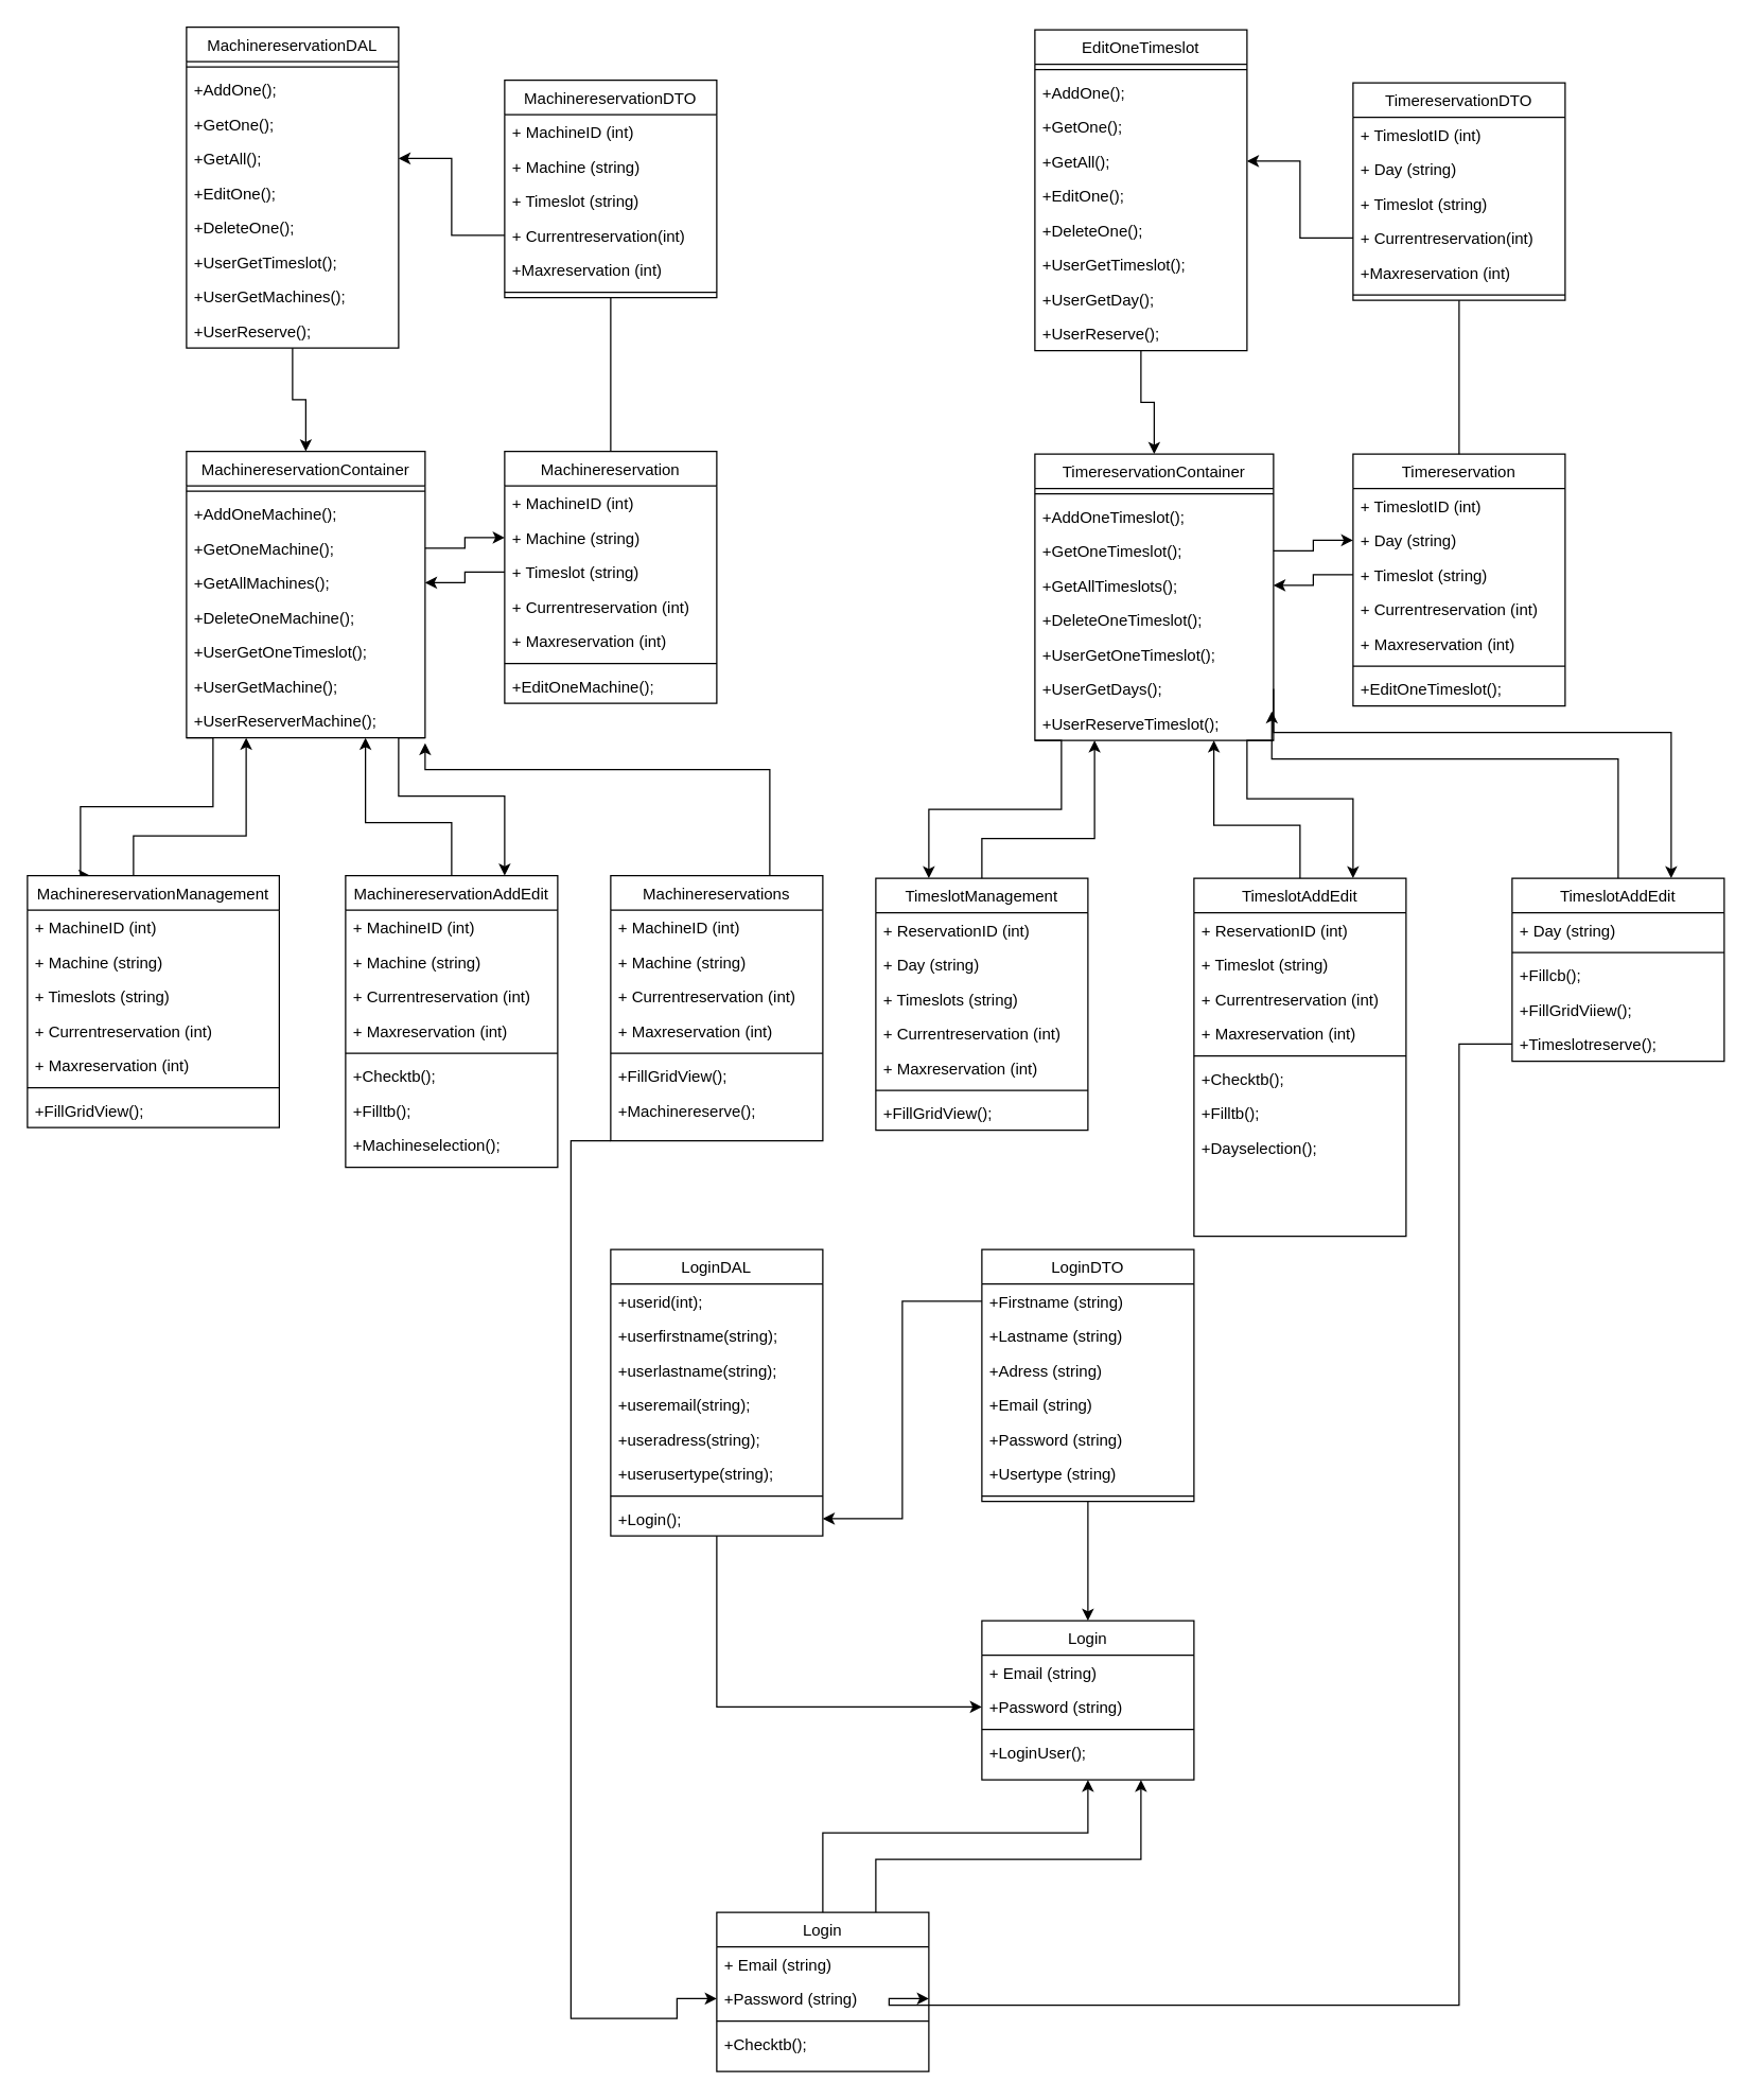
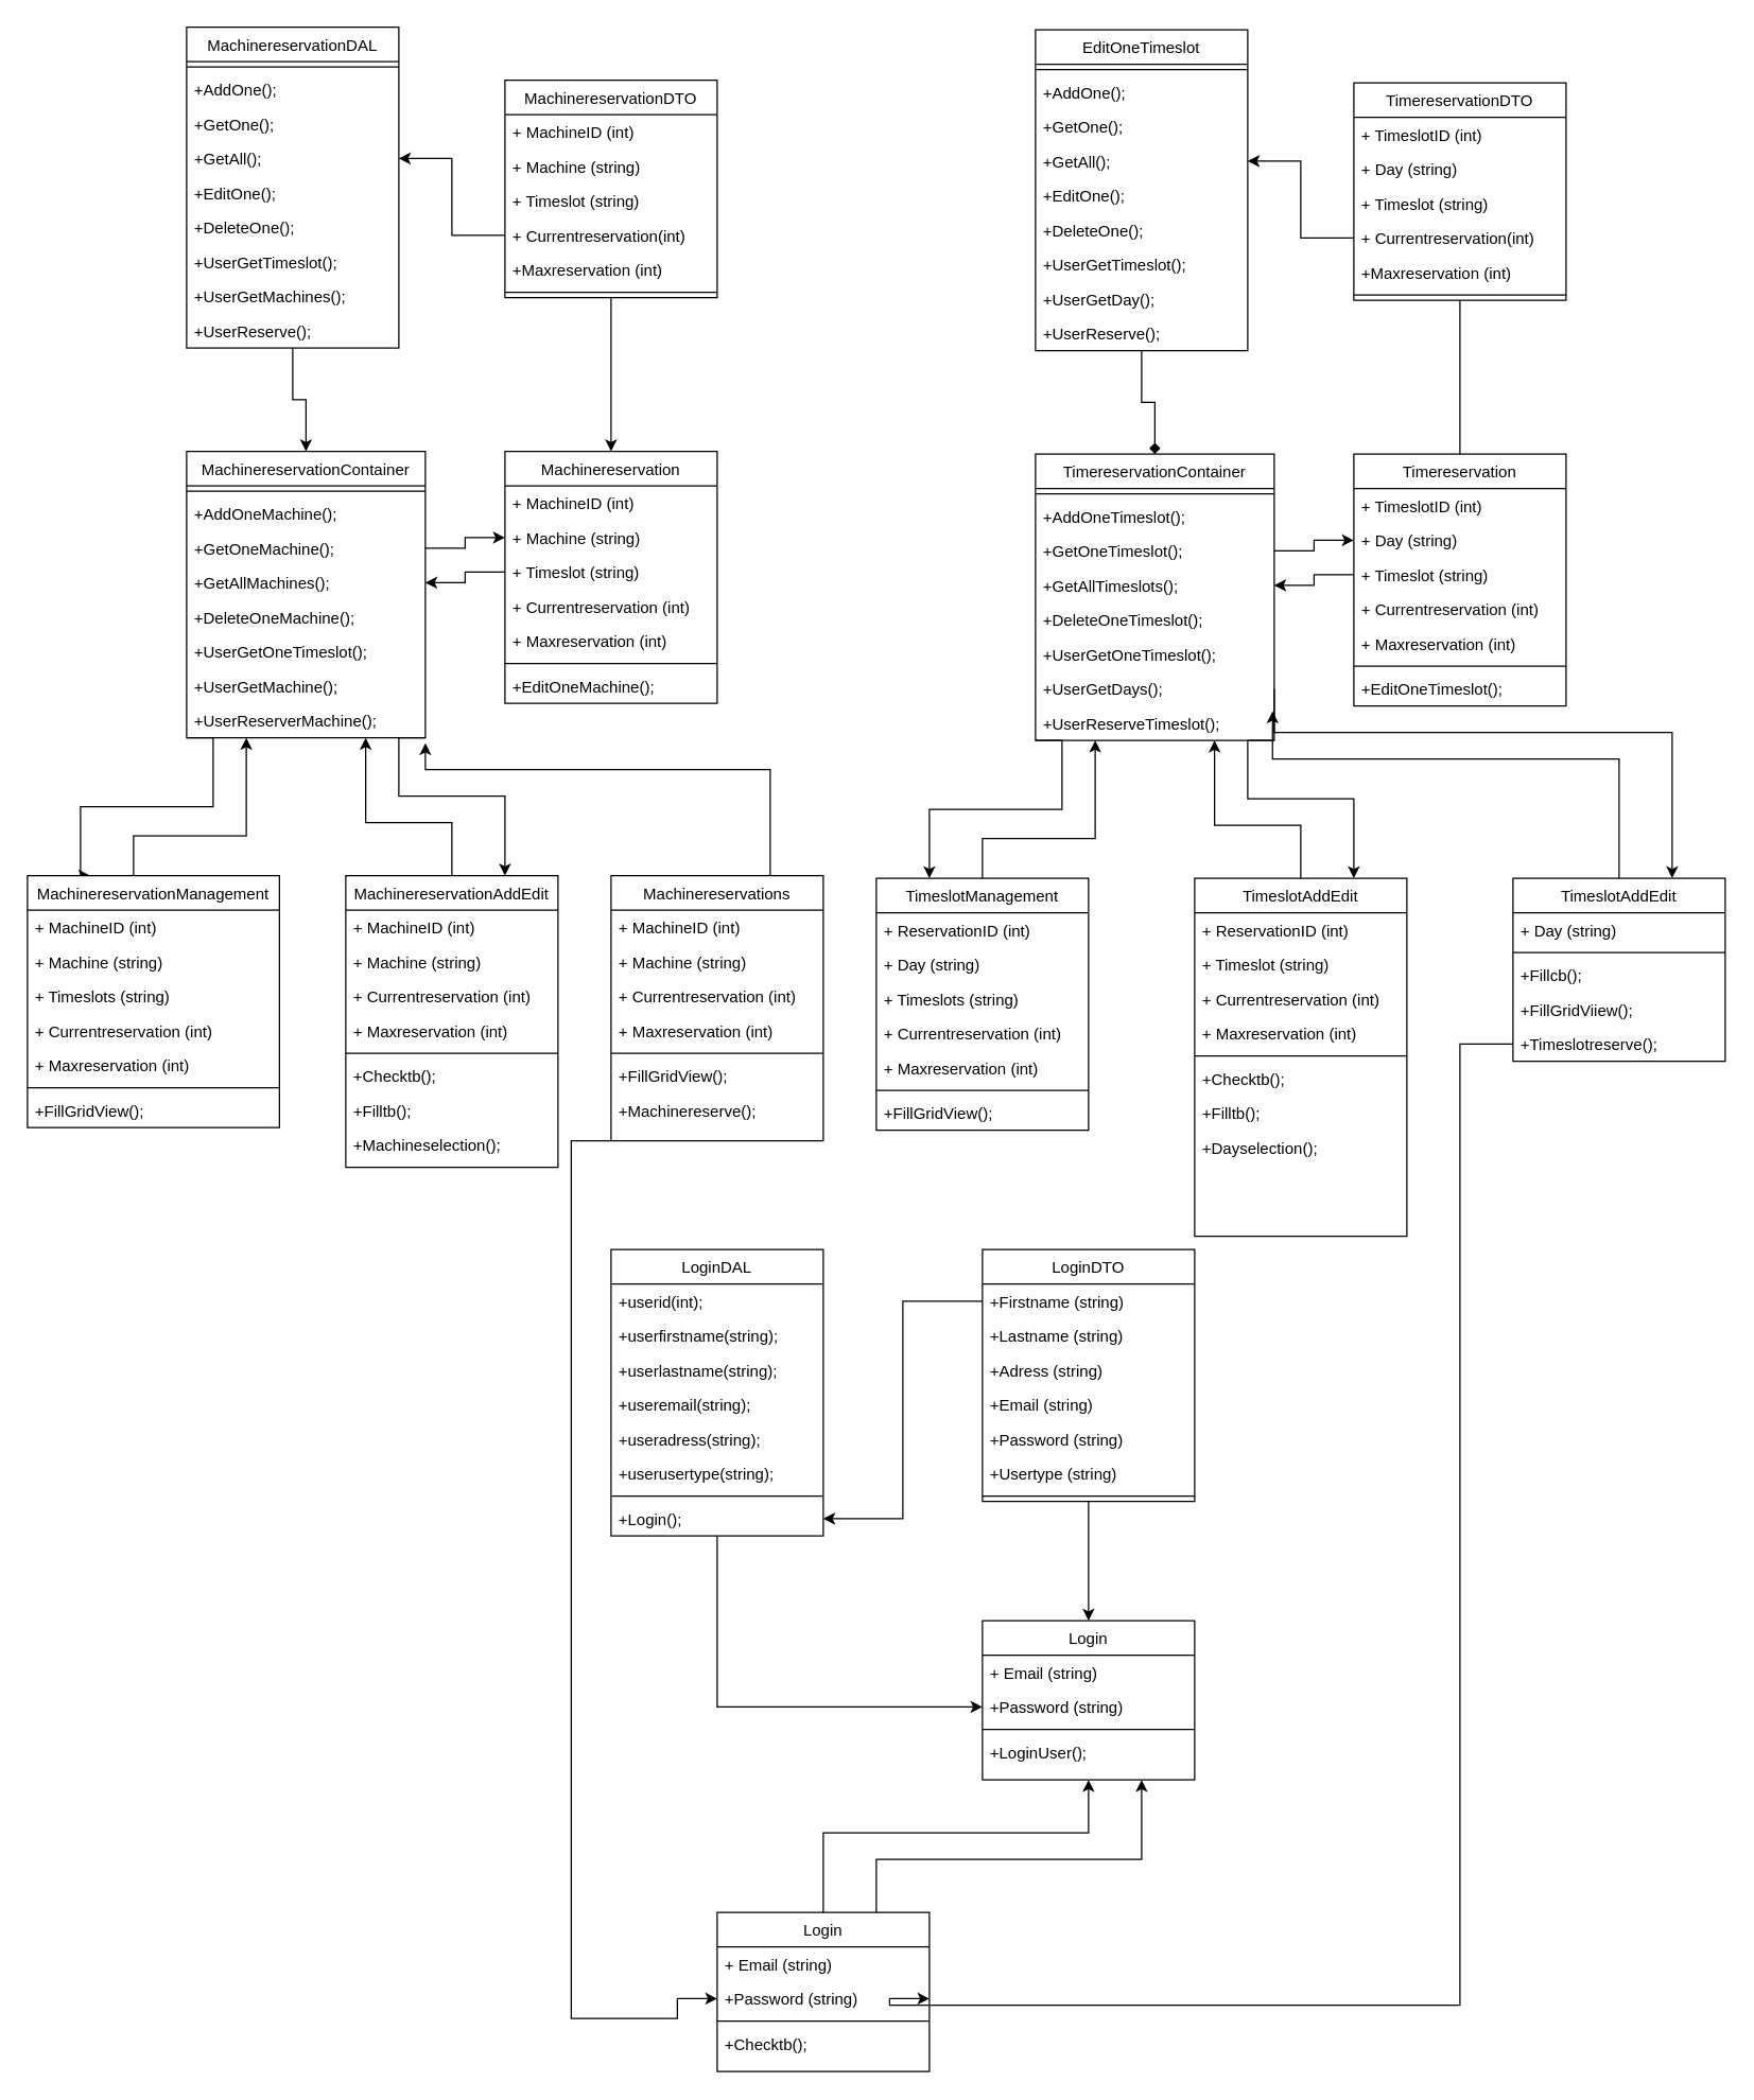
- <mxCell id="29" style="edgeStyle=orthogonalEdgeStyle;rounded=0;orthogonalLoop=1;jettySize=auto;html=1;entryX=0.5;entryY=0;entryDx=0;entryDy=0;" parent="1" source="30" target="12" edge="1"><mxGeometry relative="1" as="geometry" /></mxCell>
+ <mxCell id="29" style="edgeStyle=orthogonalEdgeStyle;rounded=0;orthogonalLoop=1;jettySize=auto;html=1;entryX=0.5;entryY=0;entryDx=0;entryDy=0;endArrow=diamond;" parent="1" source="30" target="12" edge="1"><mxGeometry relative="1" as="geometry" /></mxCell>
- <mxCell id="89" style="edgeStyle=orthogonalEdgeStyle;rounded=0;orthogonalLoop=1;jettySize=auto;html=1;entryX=0.5;entryY=0;entryDx=0;entryDy=0;endArrow=none;" edge="1" parent="1" source="90" target="70"><mxGeometry relative="1" as="geometry" /></mxCell>
+ <mxCell id="89" style="edgeStyle=orthogonalEdgeStyle;rounded=0;orthogonalLoop=1;jettySize=auto;html=1;entryX=0.5;entryY=0;entryDx=0;entryDy=0;" edge="1" parent="1" source="90" target="70"><mxGeometry relative="1" as="geometry" /></mxCell>
